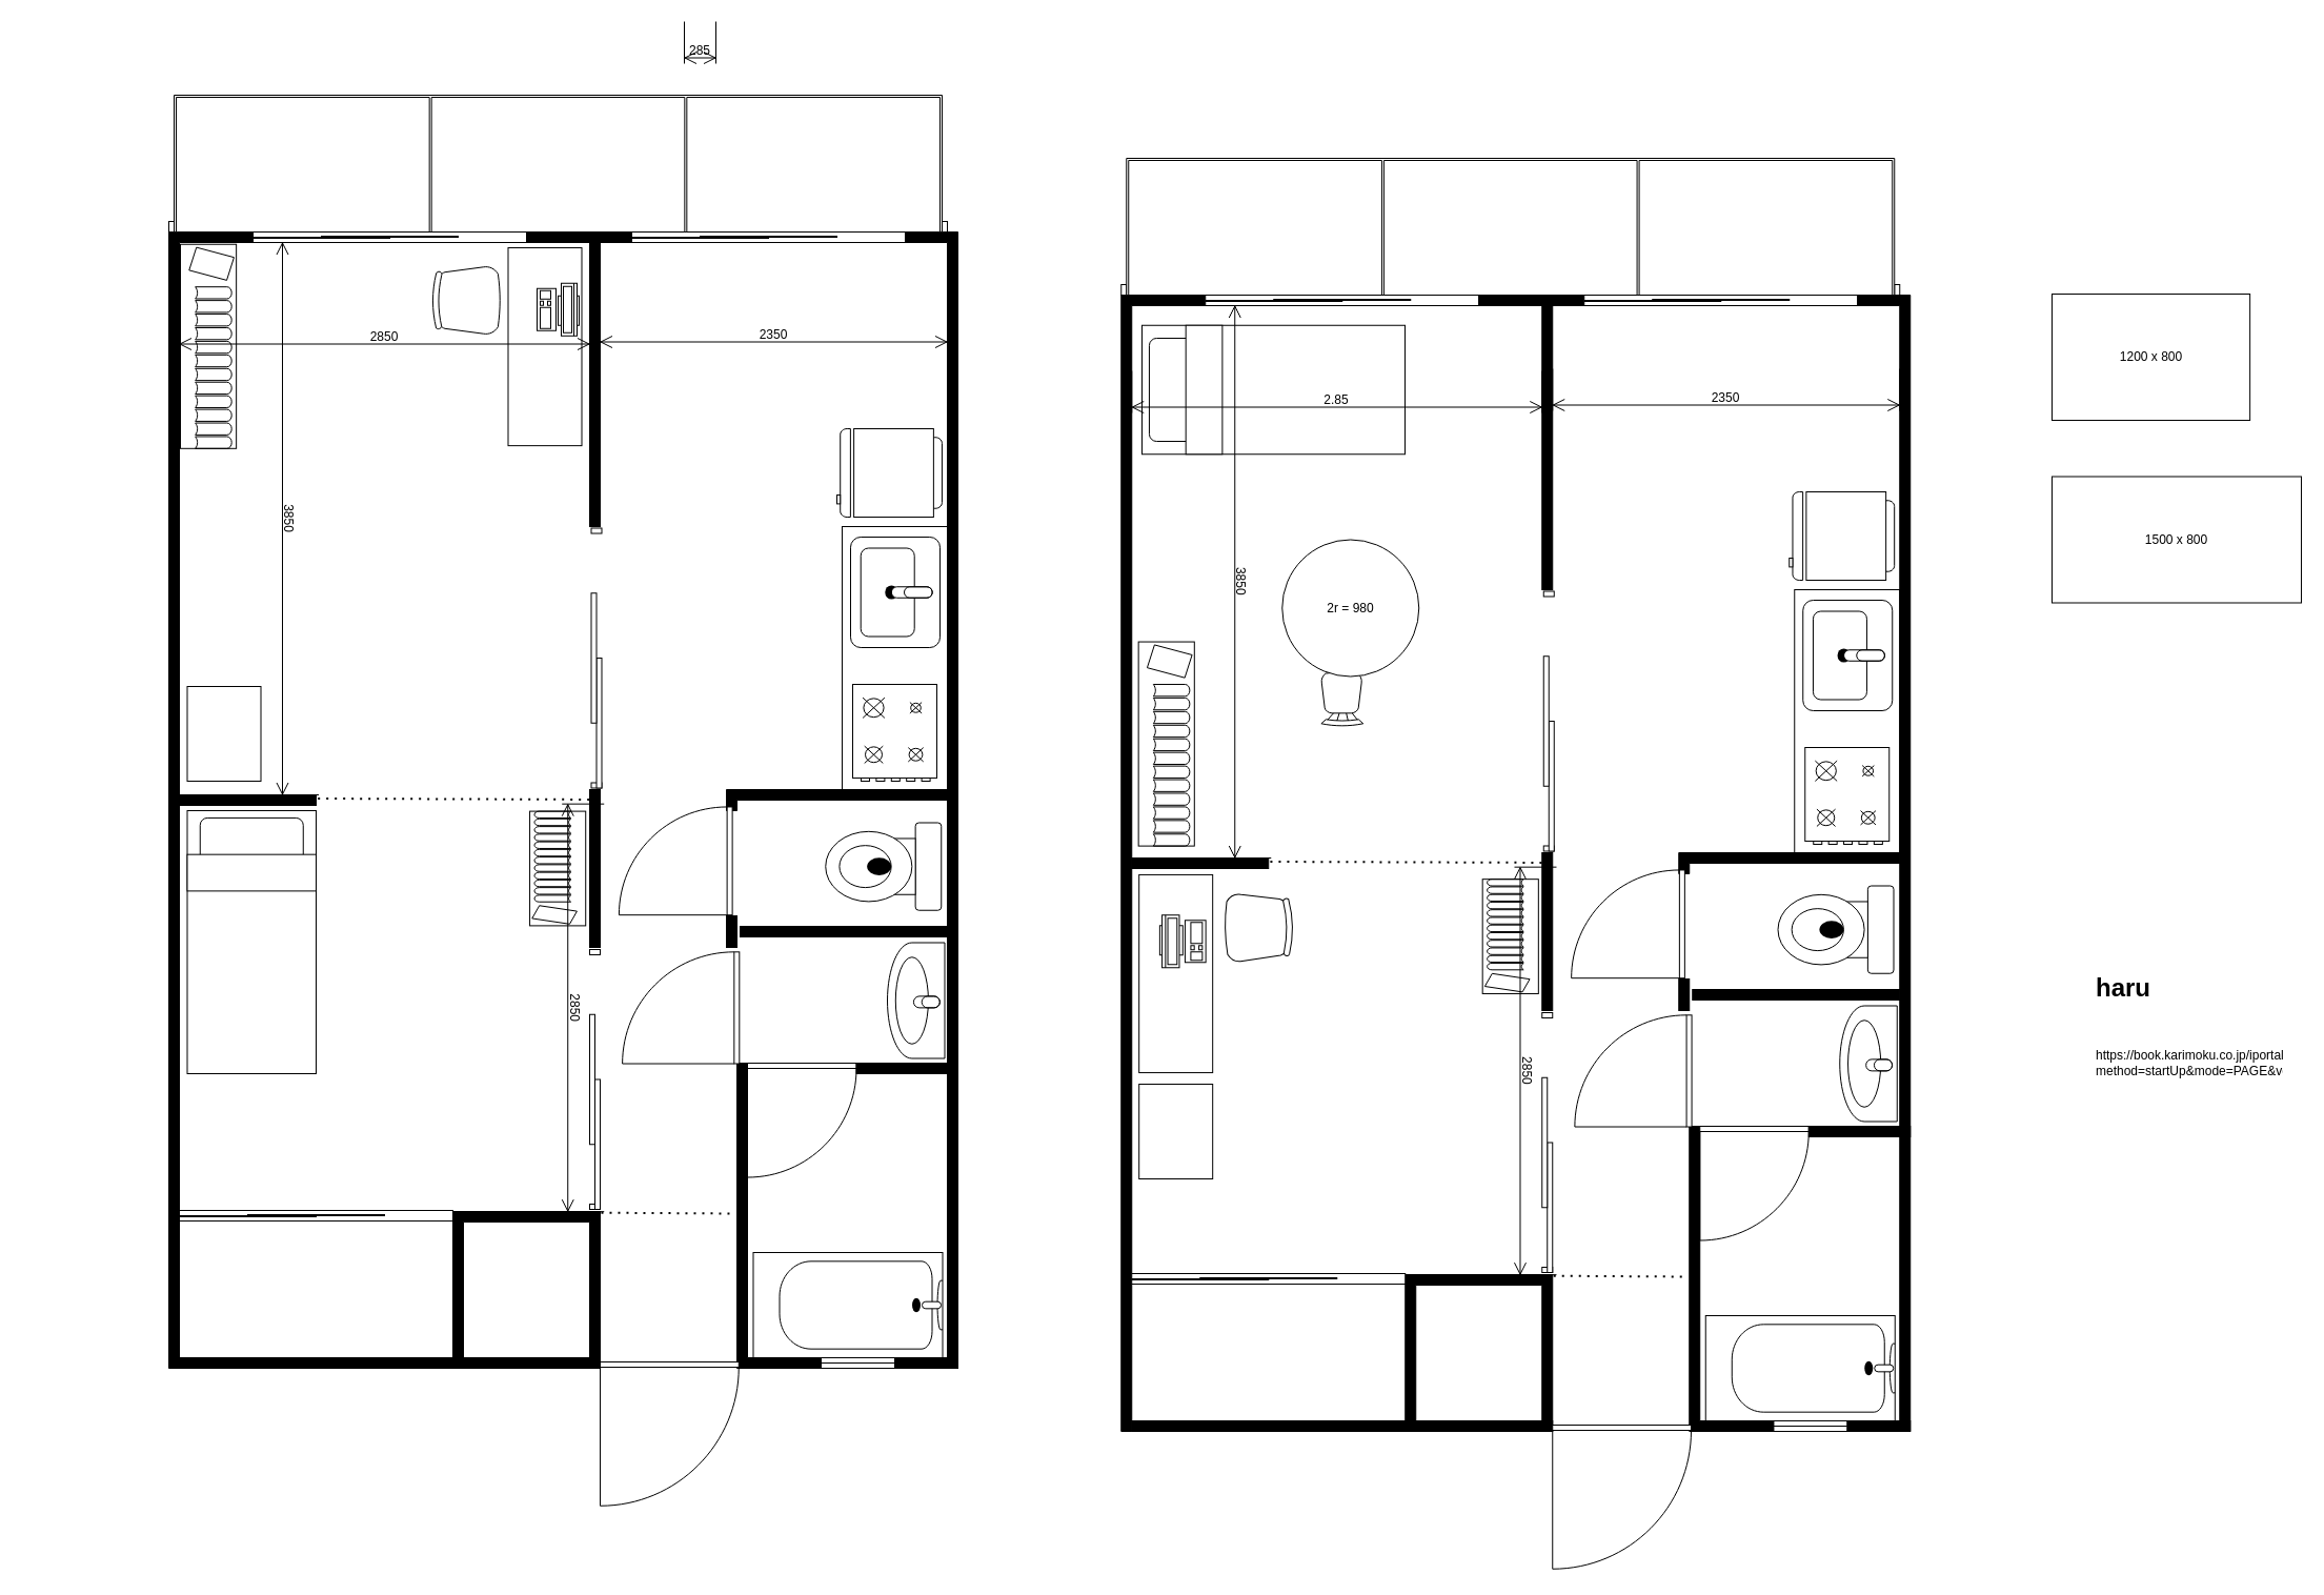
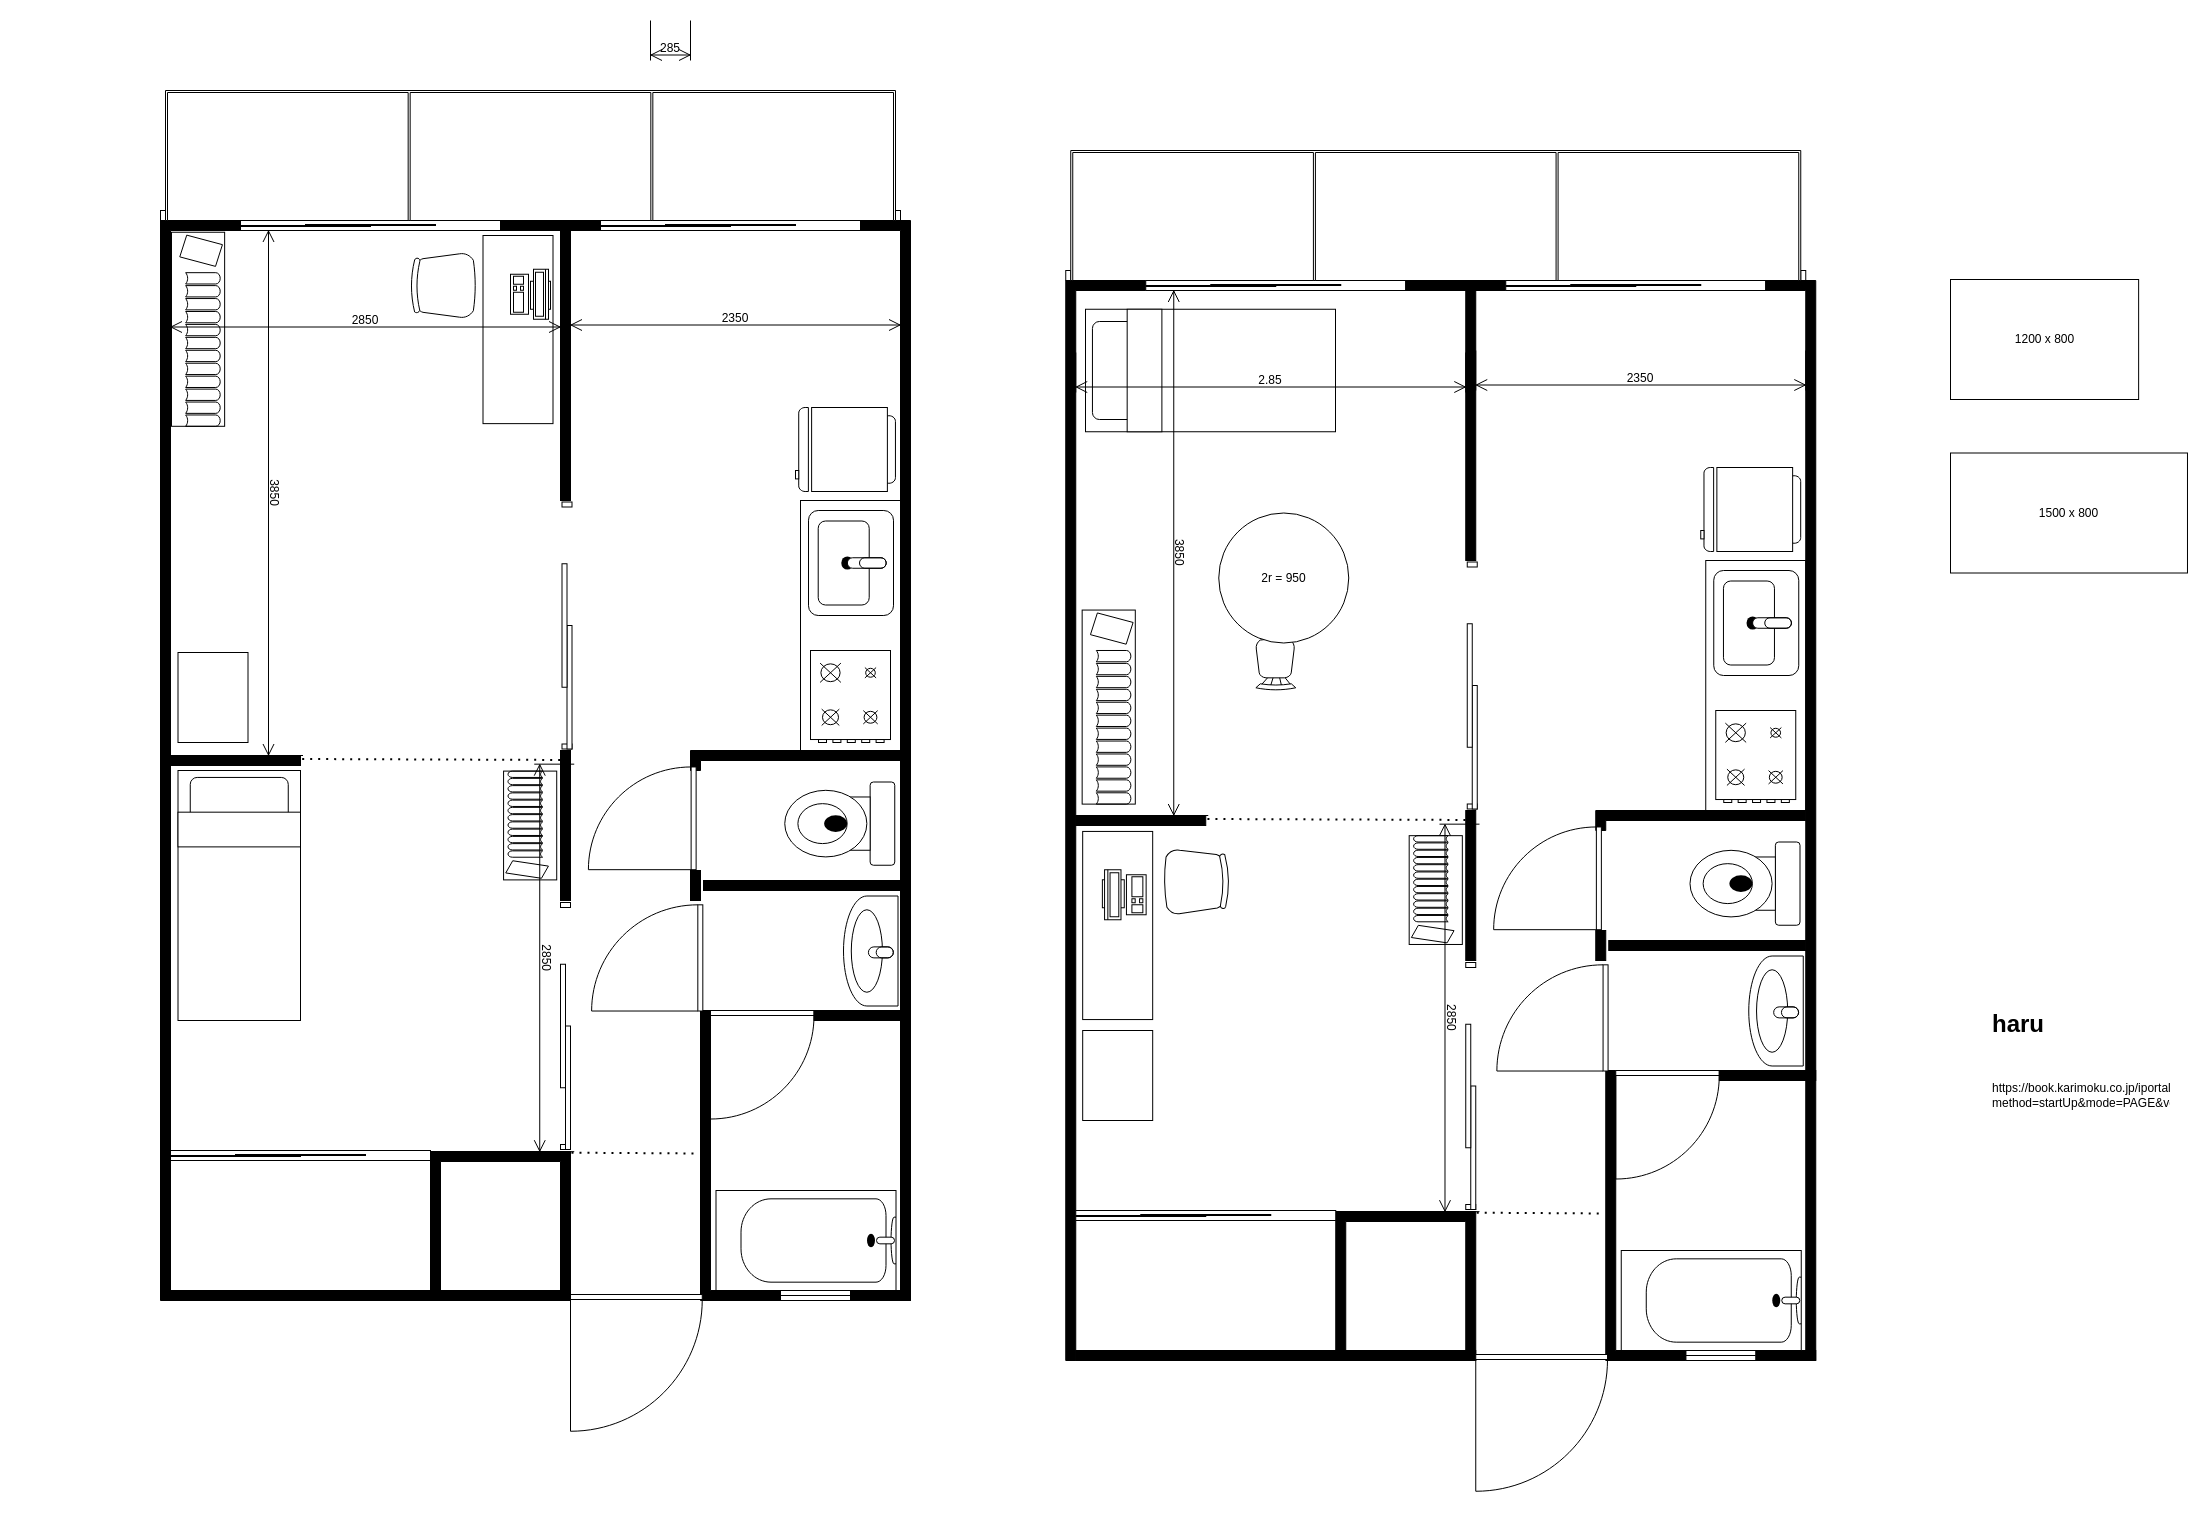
- <mxCell id="38" value="285" style="shape=dimension;whiteSpace=wrap;html=1;align=center;points=[];verticalAlign=bottom;spacingBottom=3;labelBackgroundColor=none;" vertex="1" parent="1"><mxGeometry x="650" y="20" width="30" height="40" as="geometry" /></mxCell>
+ <mxCell id="38" value="285" style="shape=dimension;whiteSpace=wrap;html=1;align=center;points=[];verticalAlign=bottom;spacingBottom=3;labelBackgroundColor=none;" vertex="1" parent="1"><mxGeometry x="650" y="20" width="40" height="40" as="geometry" /></mxCell>
- <mxCell id="94" value="2r = 980" style="shape=ellipse;shadow=0;html=1;" vertex="1" parent="1"><mxGeometry x="1218.25" y="512.5" width="130" height="130" as="geometry" /></mxCell>
+ <mxCell id="94" value="2r = 950" style="shape=ellipse;shadow=0;html=1;" vertex="1" parent="1"><mxGeometry x="1218.25" y="512.5" width="130" height="130" as="geometry" /></mxCell>
- <mxCell id="95" value="&lt;h1 style=&quot;margin-top: 0px;&quot;&gt;haru&lt;/h1&gt;&lt;p&gt;&lt;br&gt;&lt;/p&gt;&lt;p&gt;https://book.karimoku.co.jp/iportal/CatalogViewInterfaceStartUpAction.do?method=startUp&amp;amp;mode=PAGE&amp;amp;volumeID=KRM00002&amp;amp;catalogId=15561950000&amp;amp;pageGroupId=1&amp;amp;catalogCategoryId=&amp;amp;designConfirmFlg=&amp;amp;pagePosition=R&lt;br&gt;&lt;/p&gt;" style="text;html=1;whiteSpace=wrap;overflow=hidden;rounded=0;" vertex="1" parent="1"><mxGeometry x="1990" y="917.75" width="180" height="120" as="geometry" /></mxCell>
+ <mxCell id="95" value="&lt;h1 style=&quot;margin-top: 0px;&quot;&gt;haru&lt;/h1&gt;&lt;p&gt;&lt;br&gt;&lt;/p&gt;&lt;p&gt;https://book.karimoku.co.jp/iportal/CatalogViewInterfaceStartUpAction.do?method=startUp&amp;amp;mode=PAGE&amp;amp;volumeID=KRM00002&amp;amp;catalogId=15561950000&amp;amp;pageGroupId=1&amp;amp;catalogCategoryId=&amp;amp;designConfirmFlg=&amp;amp;pagePosition=R&lt;br&gt;&lt;/p&gt;" style="text;html=1;whiteSpace=wrap;overflow=hidden;rounded=0;" vertex="1" parent="1"><mxGeometry x="1990" y="1002.75" width="180" height="120" as="geometry" /></mxCell>
